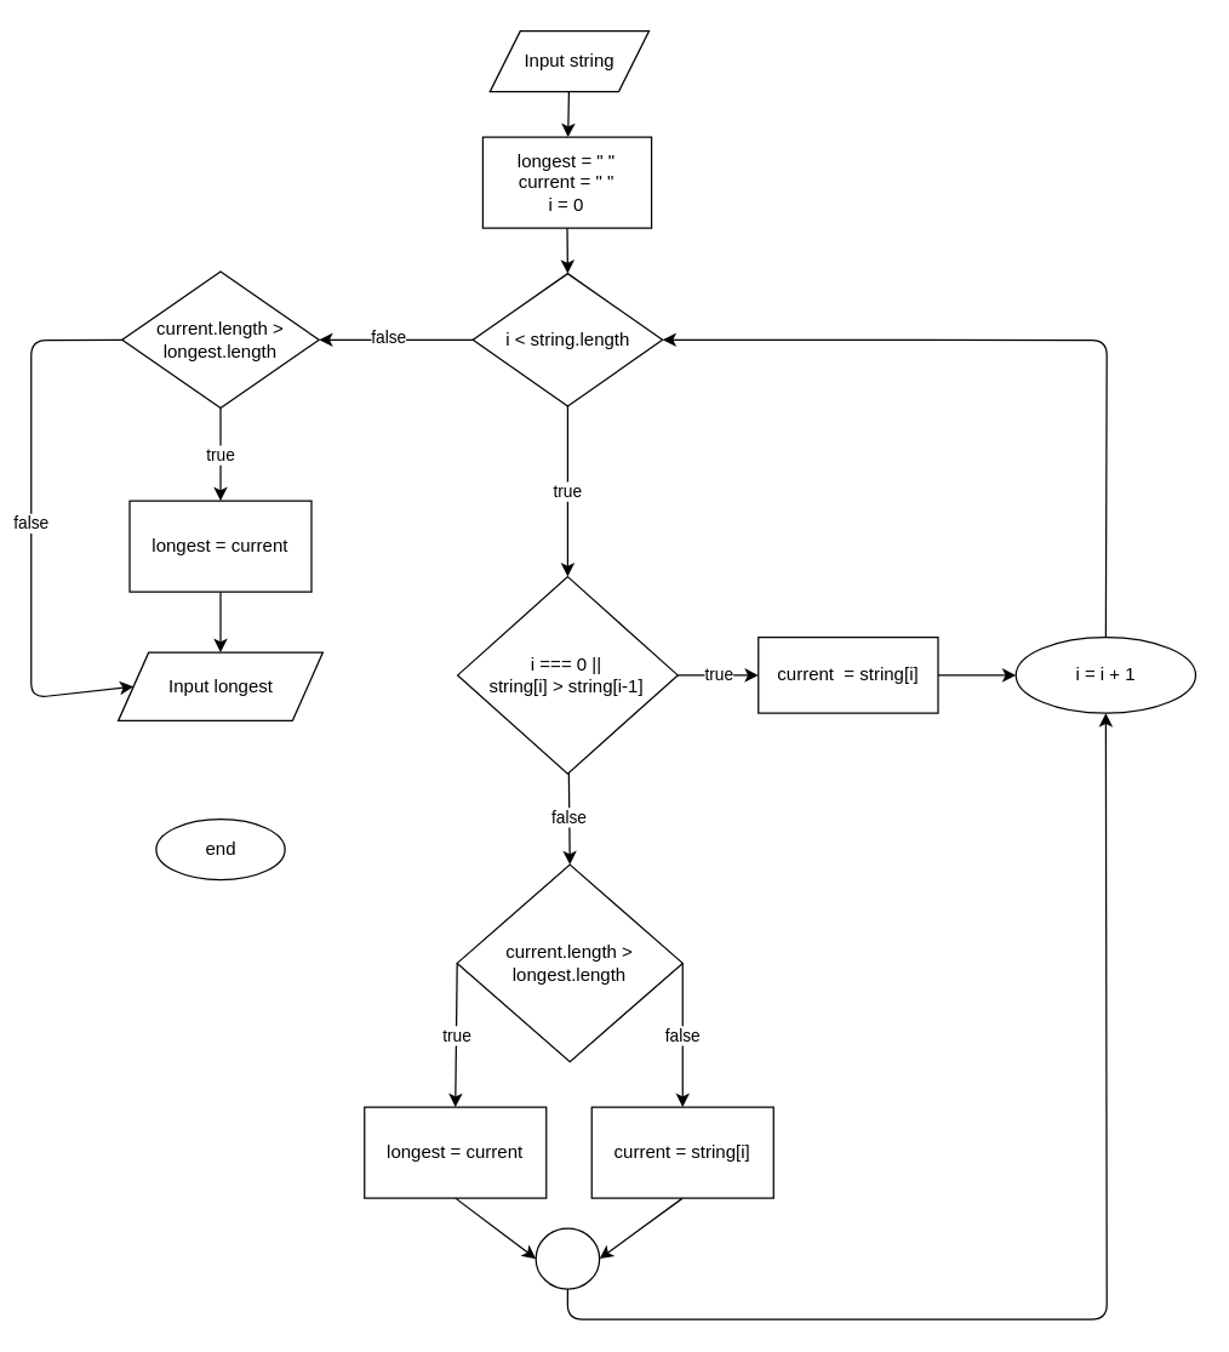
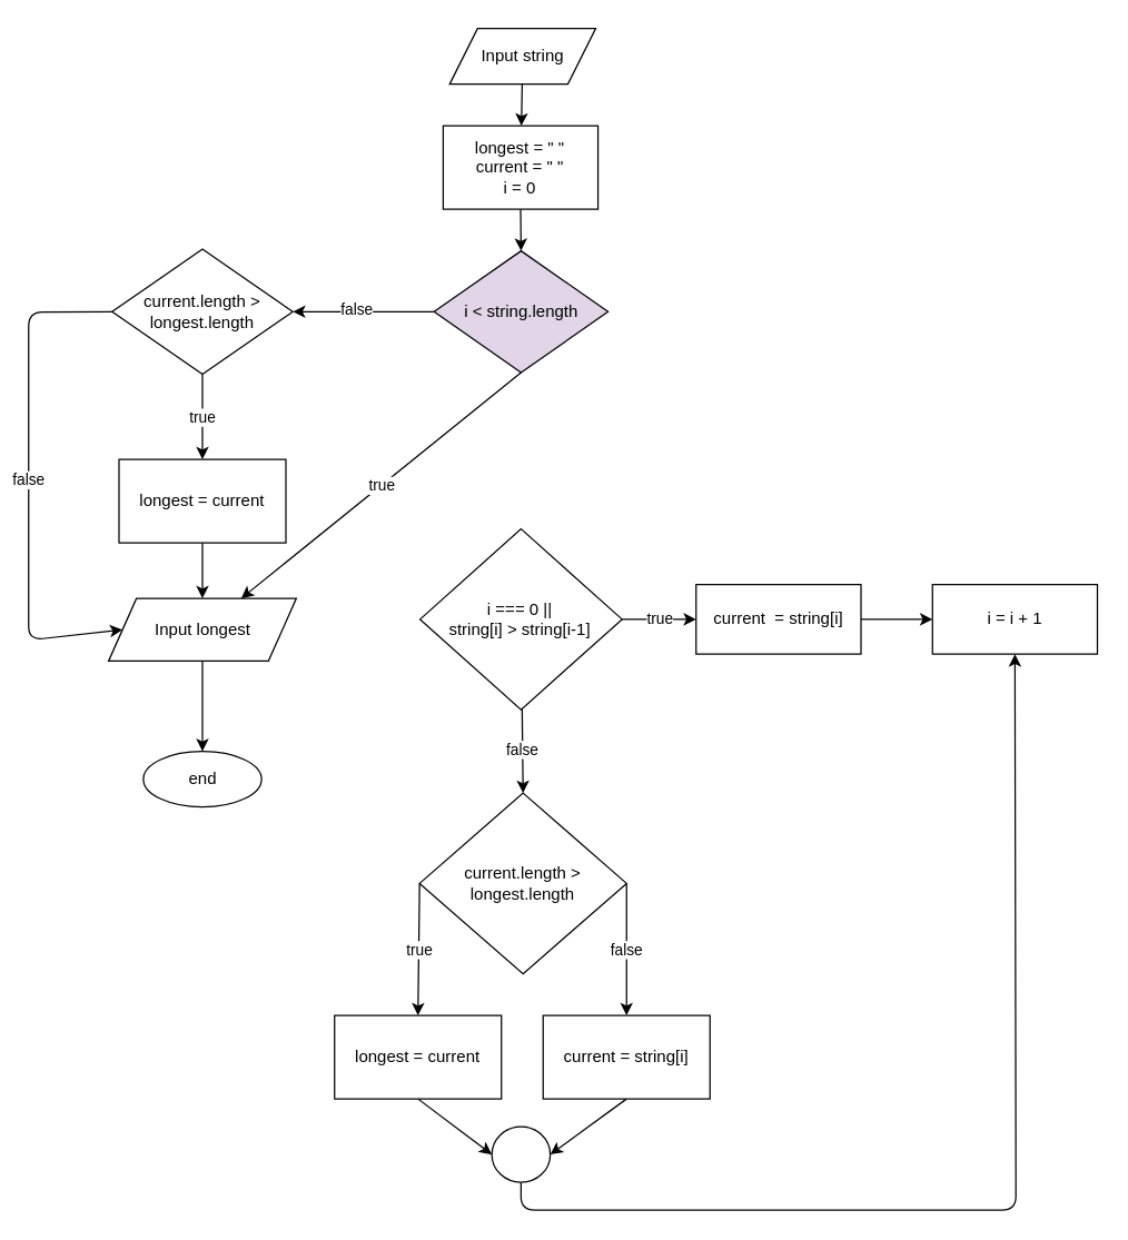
- <mxCell id="15" value="i &amp;lt; string.length" style="rhombus;whiteSpace=wrap;html=1;movable=1;resizable=1;rotatable=1;deletable=1;editable=1;connectable=1;container=0;" vertex="1" parent="1"><mxGeometry x="311.55" y="180" width="125.16" height="87.5" as="geometry" /></mxCell>
+ <mxCell id="15" value="i &amp;lt; string.length" style="rhombus;whiteSpace=wrap;html=1;movable=1;resizable=1;rotatable=1;deletable=1;editable=1;connectable=1;container=0;fillColor=#e1d5e7;" vertex="1" parent="1"><mxGeometry x="311.55" y="180" width="125.16" height="87.5" as="geometry" /></mxCell>
- <mxCell id="23" style="edgeStyle=none;html=1;entryX=1;entryY=0.5;entryDx=0;entryDy=0;" edge="1" parent="1" source="24" target="15"><mxGeometry relative="1" as="geometry"><Array as="points"><mxPoint x="730" y="224" /></Array></mxGeometry></mxCell>
- <mxCell id="12" value="true" style="edgeStyle=none;html=1;exitX=0.5;exitY=1;exitDx=0;exitDy=0;entryX=0.5;entryY=0;entryDx=0;entryDy=0;" edge="1" parent="1" source="15" target="5"><mxGeometry relative="1" as="geometry"><mxPoint x="373" y="270" as="sourcePoint" /><mxPoint x="374.134" y="320" as="targetPoint" /></mxGeometry></mxCell>
+ <mxCell id="12" value="true" style="edgeStyle=none;html=1;exitX=0.5;exitY=1;exitDx=0;exitDy=0;" edge="1" parent="1" source="15" target="33"><mxGeometry relative="1" as="geometry"><mxPoint x="373" y="270" as="sourcePoint" /><mxPoint x="374.134" y="320" as="targetPoint" /></mxGeometry></mxCell>
- <mxCell id="24" value="i = i + 1" style="ellipse;whiteSpace=wrap;html=1;" vertex="1" parent="1"><mxGeometry x="670" y="420" width="118.6" height="50" as="geometry" /></mxCell>
+ <mxCell id="24" value="i = i + 1" style="whiteSpace=wrap;html=1;" vertex="1" parent="1"><mxGeometry x="670" y="420" width="118.6" height="50" as="geometry" /></mxCell>
+ <mxCell id="32" style="edgeStyle=none;html=1;exitX=0.5;exitY=1;exitDx=0;exitDy=0;entryX=0.5;entryY=0;entryDx=0;entryDy=0;" edge="1" parent="1" source="33" target="11"><mxGeometry relative="1" as="geometry" /></mxCell>
